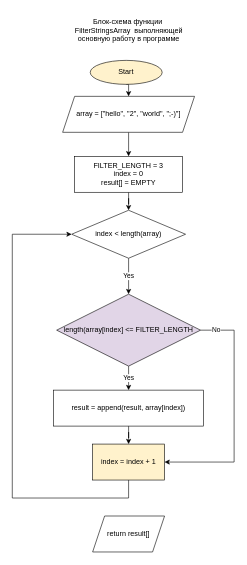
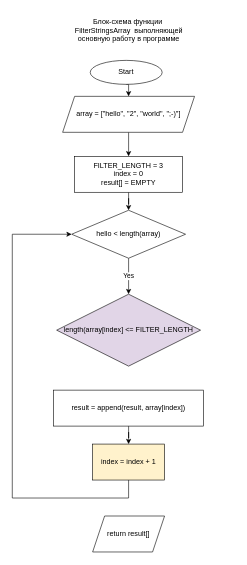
- <mxCell id="3" value="Start" style="ellipse;whiteSpace=wrap;html=1;fillColor=#fff2cc;" vertex="1" parent="1"><mxGeometry x="150" y="100" width="120" height="40" as="geometry" /></mxCell>
+ <mxCell id="3" value="Start" style="ellipse;whiteSpace=wrap;html=1;" vertex="1" parent="1"><mxGeometry x="150" y="100" width="120" height="40" as="geometry" /></mxCell>
- <mxCell id="10" value="index &amp;lt; length(array)" style="rhombus;whiteSpace=wrap;html=1;" vertex="1" parent="1"><mxGeometry x="119" y="350" width="190" height="80" as="geometry" /></mxCell>
+ <mxCell id="10" value="hello &amp;lt; length(array)" style="rhombus;whiteSpace=wrap;html=1;" vertex="1" parent="1"><mxGeometry x="119" y="350" width="190" height="80" as="geometry" /></mxCell>
- <mxCell id="12" value="No" style="edgeStyle=orthogonalEdgeStyle;rounded=0;orthogonalLoop=1;jettySize=auto;html=1;entryX=1;entryY=0.5;entryDx=0;entryDy=0;" edge="1" parent="1" source="13" target="17"><mxGeometry x="-0.869" relative="1" as="geometry"><Array as="points"><mxPoint x="390" y="550" /><mxPoint x="390" y="770" /></Array><mxPoint as="offset" /></mxGeometry></mxCell>
- <mxCell id="11" value="Yes" style="edgeStyle=orthogonalEdgeStyle;rounded=0;orthogonalLoop=1;jettySize=auto;html=1;" edge="1" parent="1" source="13" target="15"><mxGeometry relative="1" as="geometry" /></mxCell>
